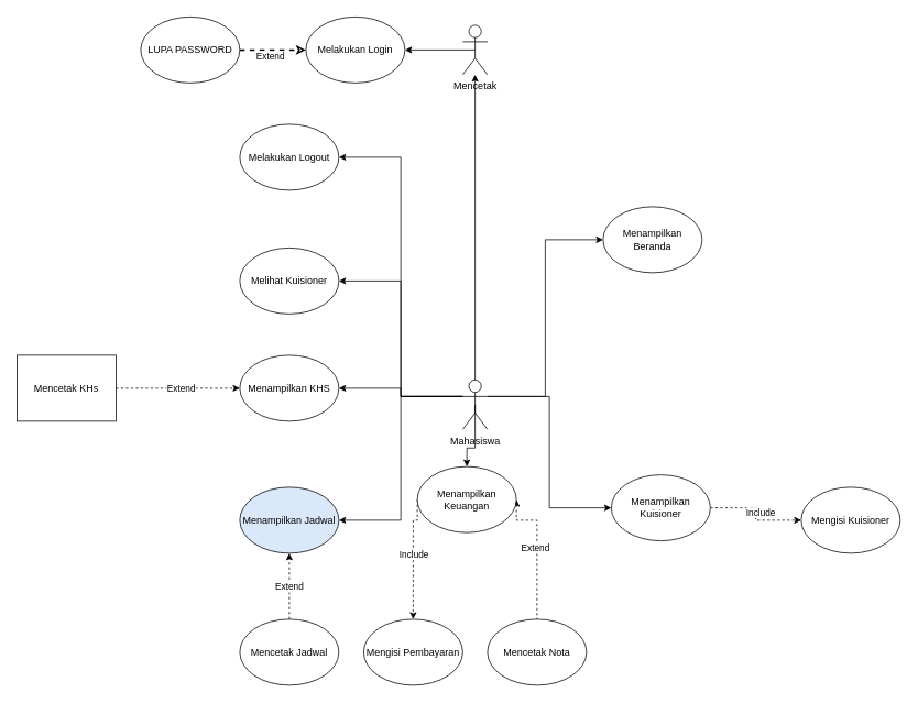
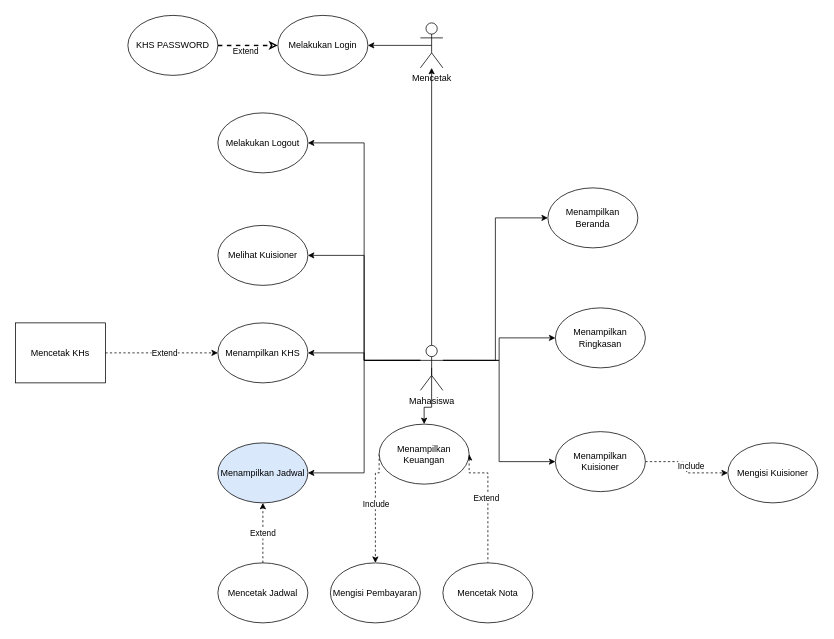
- <mxCell id="28" value="LUPA PASSWORD" style="ellipse;whiteSpace=wrap;html=1;" parent="1" vertex="1"><mxGeometry x="170" y="20" width="120" height="80" as="geometry" /></mxCell>
+ <mxCell id="28" value="KHS PASSWORD" style="ellipse;whiteSpace=wrap;html=1;" parent="1" vertex="1"><mxGeometry x="170" y="20" width="120" height="80" as="geometry" /></mxCell>
+ <mxCell id="9" style="edgeStyle=orthogonalEdgeStyle;rounded=0;orthogonalLoop=1;jettySize=auto;html=1;exitX=1;exitY=0.333;exitDx=0;exitDy=0;exitPerimeter=0;entryX=0;entryY=0.5;entryDx=0;entryDy=0;" parent="1" source="13" target="15" edge="1"><mxGeometry relative="1" as="geometry" /></mxCell>
+ <mxCell id="15" value="Menampilkan Ringkasan" style="ellipse;whiteSpace=wrap;html=1;" parent="1" vertex="1"><mxGeometry x="740" y="410" width="120" height="80" as="geometry" /></mxCell>
